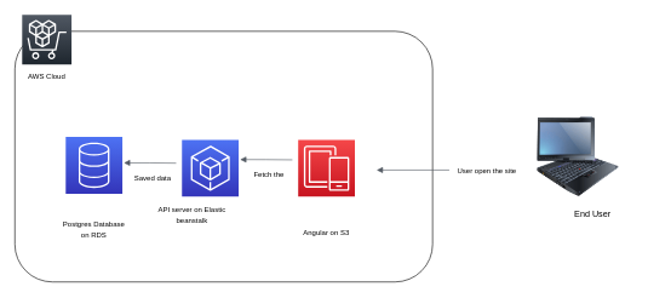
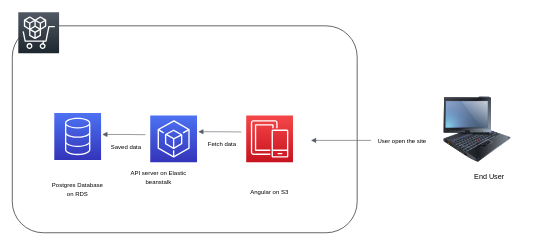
- <mxCell id="18" value="AWS Cloud" style="text;html=1;strokeColor=none;fillColor=none;align=center;verticalAlign=middle;whiteSpace=wrap;rounded=0;fontSize=10;" vertex="1" parent="1"><mxGeometry x="34" y="90" width="60" height="30" as="geometry" /></mxCell>
- <mxCell id="16" value="&lt;font style=&quot;font-size: 10px;&quot;&gt;Fetch the&lt;/font&gt;" style="text;html=1;strokeColor=none;fillColor=none;align=center;verticalAlign=middle;whiteSpace=wrap;rounded=0;" vertex="1" parent="1"><mxGeometry x="320" y="225.43" width="100" height="30" as="geometry" /></mxCell>
+ <mxCell id="16" value="&lt;font style=&quot;font-size: 10px;&quot;&gt;Fetch data&lt;/font&gt;" style="text;html=1;strokeColor=none;fillColor=none;align=center;verticalAlign=middle;whiteSpace=wrap;rounded=0;" vertex="1" parent="1"><mxGeometry x="320" y="225.43" width="100" height="30" as="geometry" /></mxCell>
